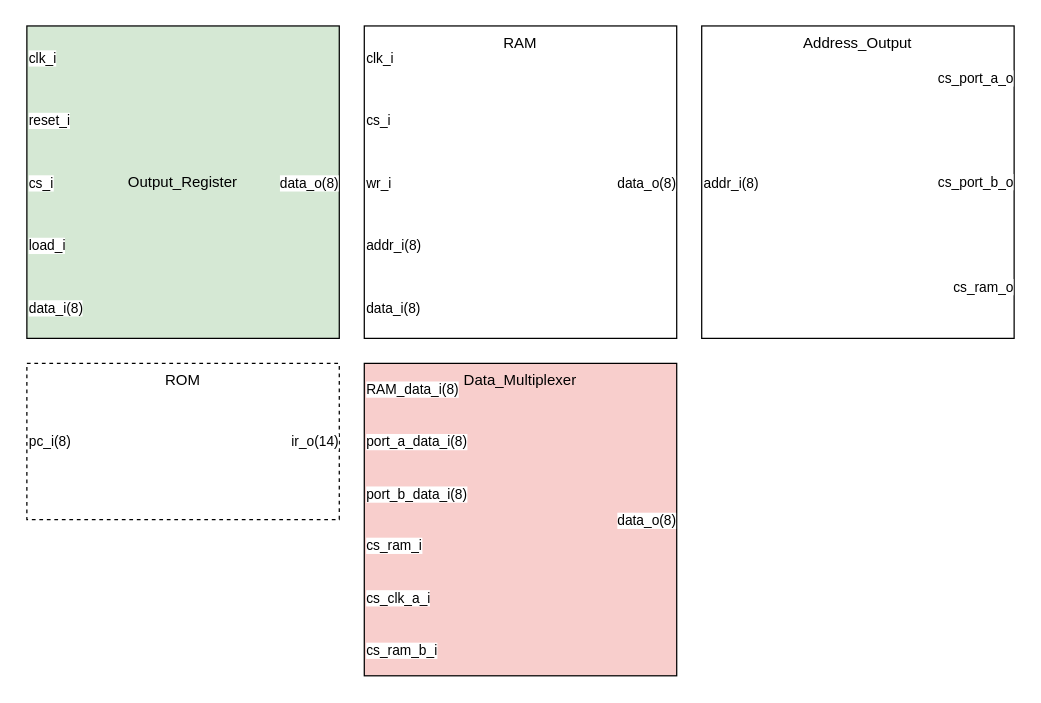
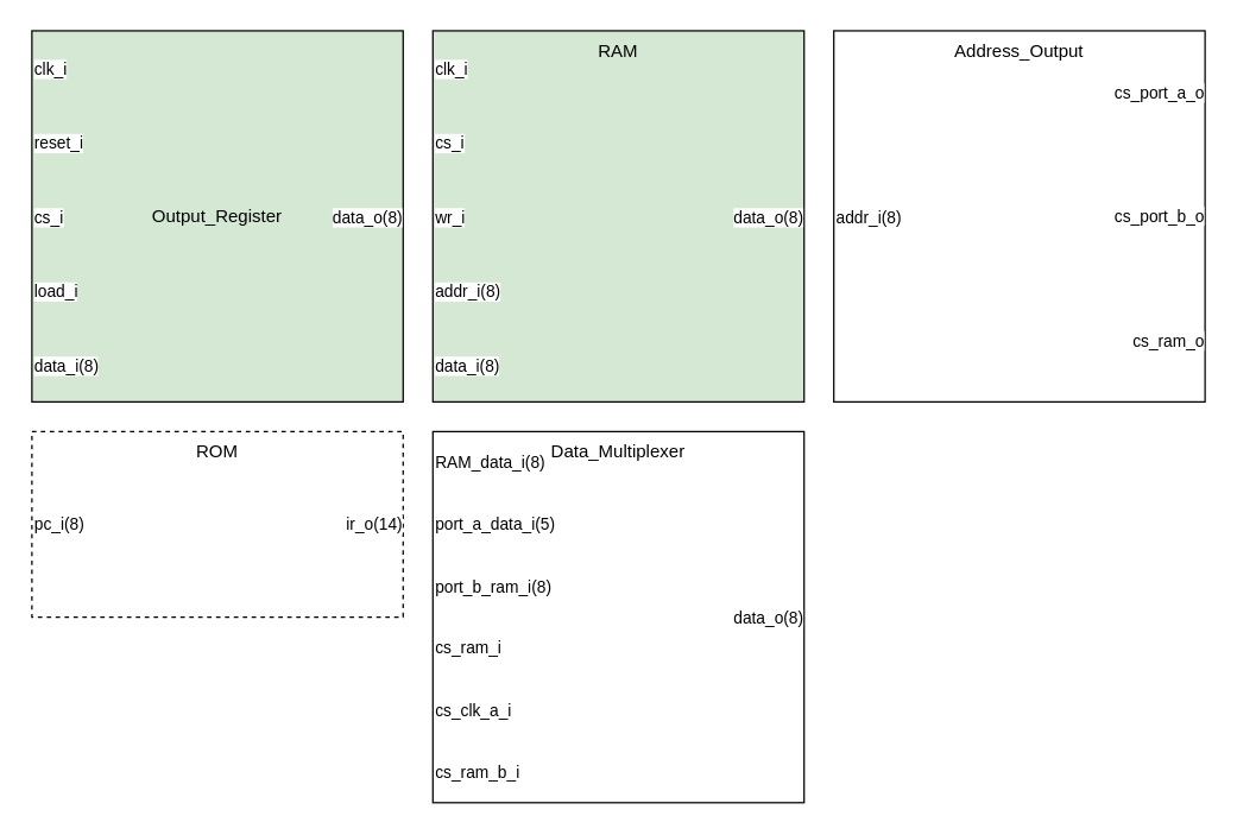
- <mxCell id="8" value="RAM" style="rounded=0;whiteSpace=wrap;html=1;verticalAlign=top;" parent="7" vertex="1"><mxGeometry width="250" height="250" as="geometry" /></mxCell>
+ <mxCell id="8" value="RAM" style="rounded=0;whiteSpace=wrap;html=1;verticalAlign=top;fillColor=#d5e8d4;" parent="7" vertex="1"><mxGeometry width="250" height="250" as="geometry" /></mxCell>
- <mxCell id="28" value="port_a_data_i(8)" style="edgeLabel;html=1;align=left;verticalAlign=middle;resizable=1;points=[];movable=1;rotatable=1;deletable=1;editable=1;locked=0;connectable=1;" vertex="1" connectable="0" parent="22"><mxGeometry y="62.5" as="geometry" /></mxCell>
+ <mxCell id="28" value="port_a_data_i(5)" style="edgeLabel;html=1;align=left;verticalAlign=middle;resizable=1;points=[];movable=1;rotatable=1;deletable=1;editable=1;locked=0;connectable=1;" vertex="1" connectable="0" parent="22"><mxGeometry y="62.5" as="geometry" /></mxCell>
- <mxCell id="29" value="port_b_data_i(8)" style="edgeLabel;html=1;align=left;verticalAlign=middle;resizable=1;points=[];movable=1;rotatable=1;deletable=1;editable=1;locked=0;connectable=1;" vertex="1" connectable="0" parent="22"><mxGeometry y="104.167" as="geometry" /></mxCell>
+ <mxCell id="29" value="port_b_ram_i(8)" style="edgeLabel;html=1;align=left;verticalAlign=middle;resizable=1;points=[];movable=1;rotatable=1;deletable=1;editable=1;locked=0;connectable=1;" vertex="1" connectable="0" parent="22"><mxGeometry y="104.167" as="geometry" /></mxCell>
- <mxCell id="23" value="Data_Multiplexer" style="rounded=0;whiteSpace=wrap;html=1;movable=1;resizable=1;rotatable=1;deletable=1;editable=1;locked=0;connectable=1;verticalAlign=top;fillColor=#f8cecc;" parent="22" vertex="1"><mxGeometry x="0.004" width="249.996" height="250.0" as="geometry" /></mxCell>
+ <mxCell id="23" value="Data_Multiplexer" style="rounded=0;whiteSpace=wrap;html=1;movable=1;resizable=1;rotatable=1;deletable=1;editable=1;locked=0;connectable=1;verticalAlign=top;" parent="22" vertex="1"><mxGeometry x="0.004" width="249.996" height="250.0" as="geometry" /></mxCell>
